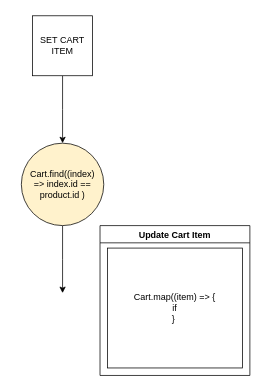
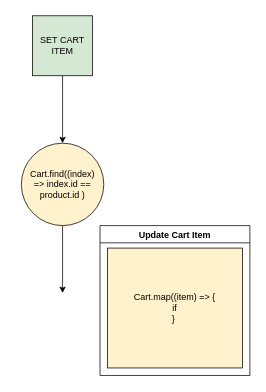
- <mxCell id="3" value="SET CART ITEM" style="whiteSpace=wrap;html=1;aspect=fixed;" vertex="1" parent="1"><mxGeometry x="35" y="20" width="80" height="80" as="geometry" /></mxCell>
+ <mxCell id="3" value="SET CART ITEM" style="whiteSpace=wrap;html=1;aspect=fixed;fillColor=#d5e8d4;" vertex="1" parent="1"><mxGeometry x="35" y="20" width="80" height="80" as="geometry" /></mxCell>
- <mxCell id="7" value="&lt;div&gt;Cart.map((item) =&amp;gt; {&lt;/div&gt;&lt;div&gt;&lt;span style=&quot;white-space: pre;&quot;&gt;if&lt;br&gt;&lt;/span&gt;&lt;/div&gt;&lt;div&gt;&lt;span style=&quot;white-space: pre;&quot;&gt;} &lt;/span&gt;&lt;/div&gt;" style="whiteSpace=wrap;html=1;" vertex="1" parent="6"><mxGeometry x="10" y="30" width="180" height="160" as="geometry" /></mxCell>
+ <mxCell id="7" value="&lt;div&gt;Cart.map((item) =&amp;gt; {&lt;/div&gt;&lt;div&gt;&lt;span style=&quot;white-space: pre;&quot;&gt;if&lt;br&gt;&lt;/span&gt;&lt;/div&gt;&lt;div&gt;&lt;span style=&quot;white-space: pre;&quot;&gt;} &lt;/span&gt;&lt;/div&gt;" style="whiteSpace=wrap;html=1;fillColor=#fff2cc;" vertex="1" parent="6"><mxGeometry x="10" y="30" width="180" height="160" as="geometry" /></mxCell>
